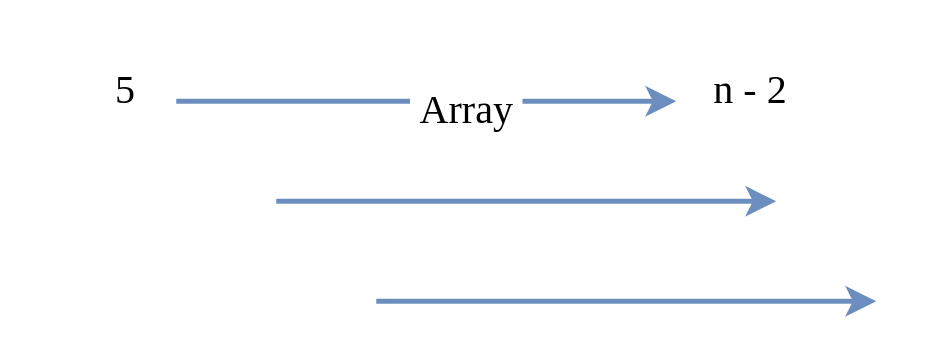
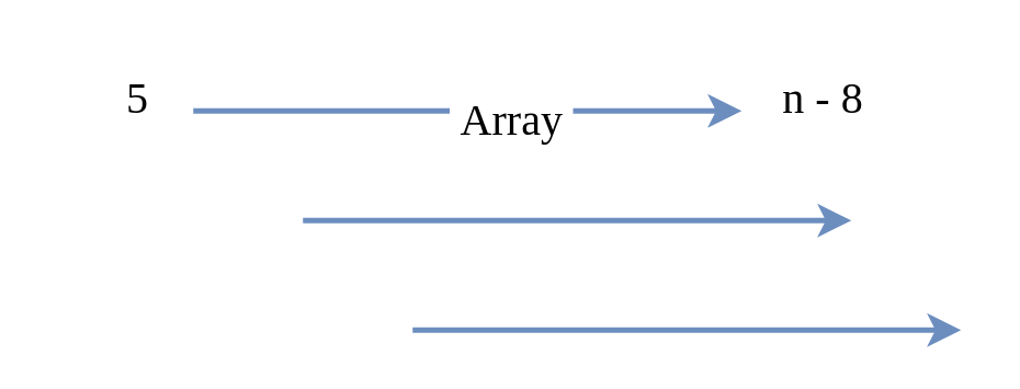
- <mxCell id="7" value="n - 2" style="text;html=1;align=center;verticalAlign=middle;whiteSpace=wrap;rounded=0;fontFamily=Ubuntu;fontSize=16;fontStyle=0;" vertex="1" parent="1"><mxGeometry x="270" y="20" width="60" height="30" as="geometry" /></mxCell>
+ <mxCell id="7" value="n - 8" style="text;html=1;align=center;verticalAlign=middle;whiteSpace=wrap;rounded=0;fontFamily=Ubuntu;fontSize=16;fontStyle=0;" vertex="1" parent="1"><mxGeometry x="270" y="20" width="60" height="30" as="geometry" /></mxCell>
